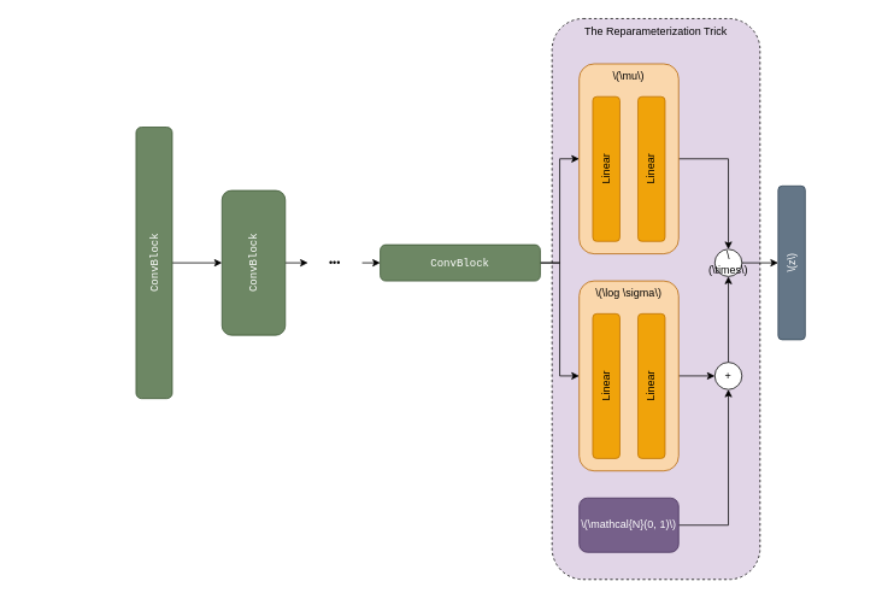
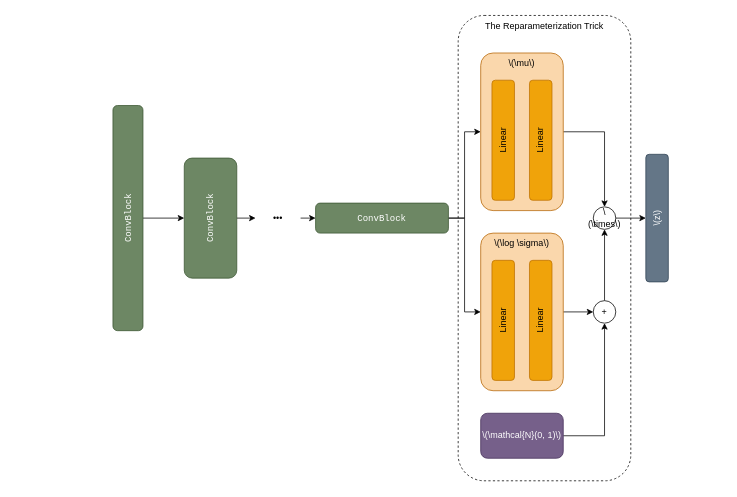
- <mxCell id="2" value="The Reparameterization Trick" style="rounded=1;whiteSpace=wrap;html=1;dashed=1;verticalAlign=top;fillColor=#e1d5e7;" vertex="1" parent="1"><mxGeometry x="610" y="20" width="230" height="620" as="geometry" /></mxCell>
+ <mxCell id="2" value="The Reparameterization Trick" style="rounded=1;whiteSpace=wrap;html=1;dashed=1;verticalAlign=top;" vertex="1" parent="1"><mxGeometry x="610" y="20" width="230" height="620" as="geometry" /></mxCell>
